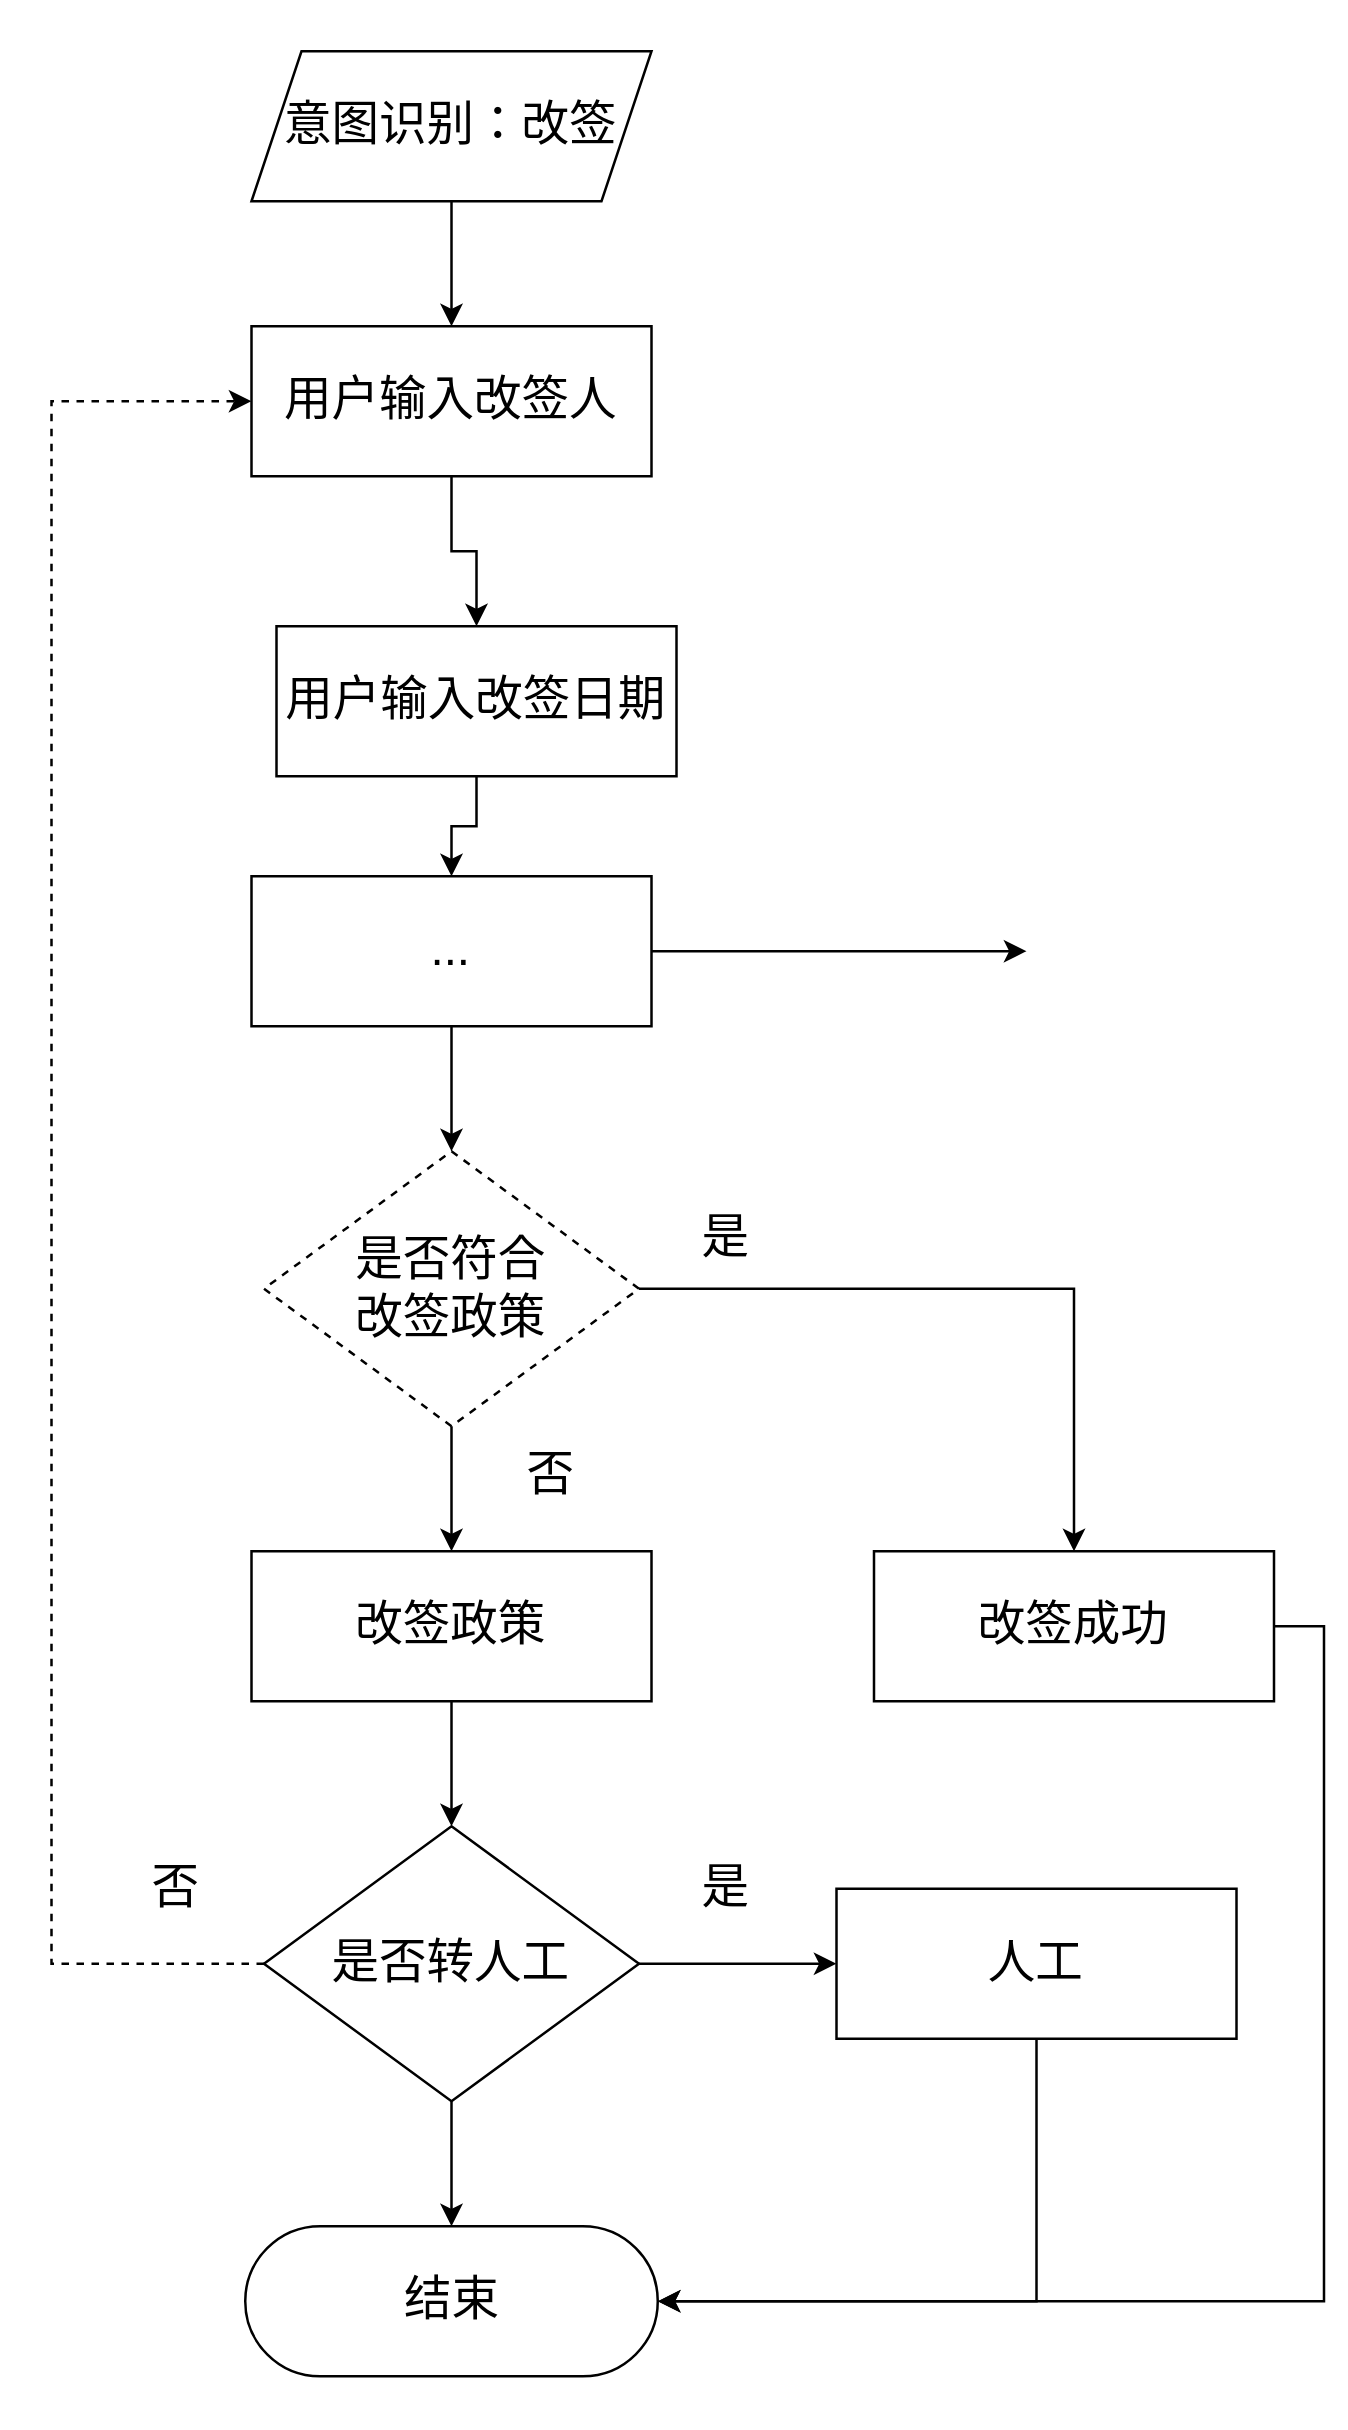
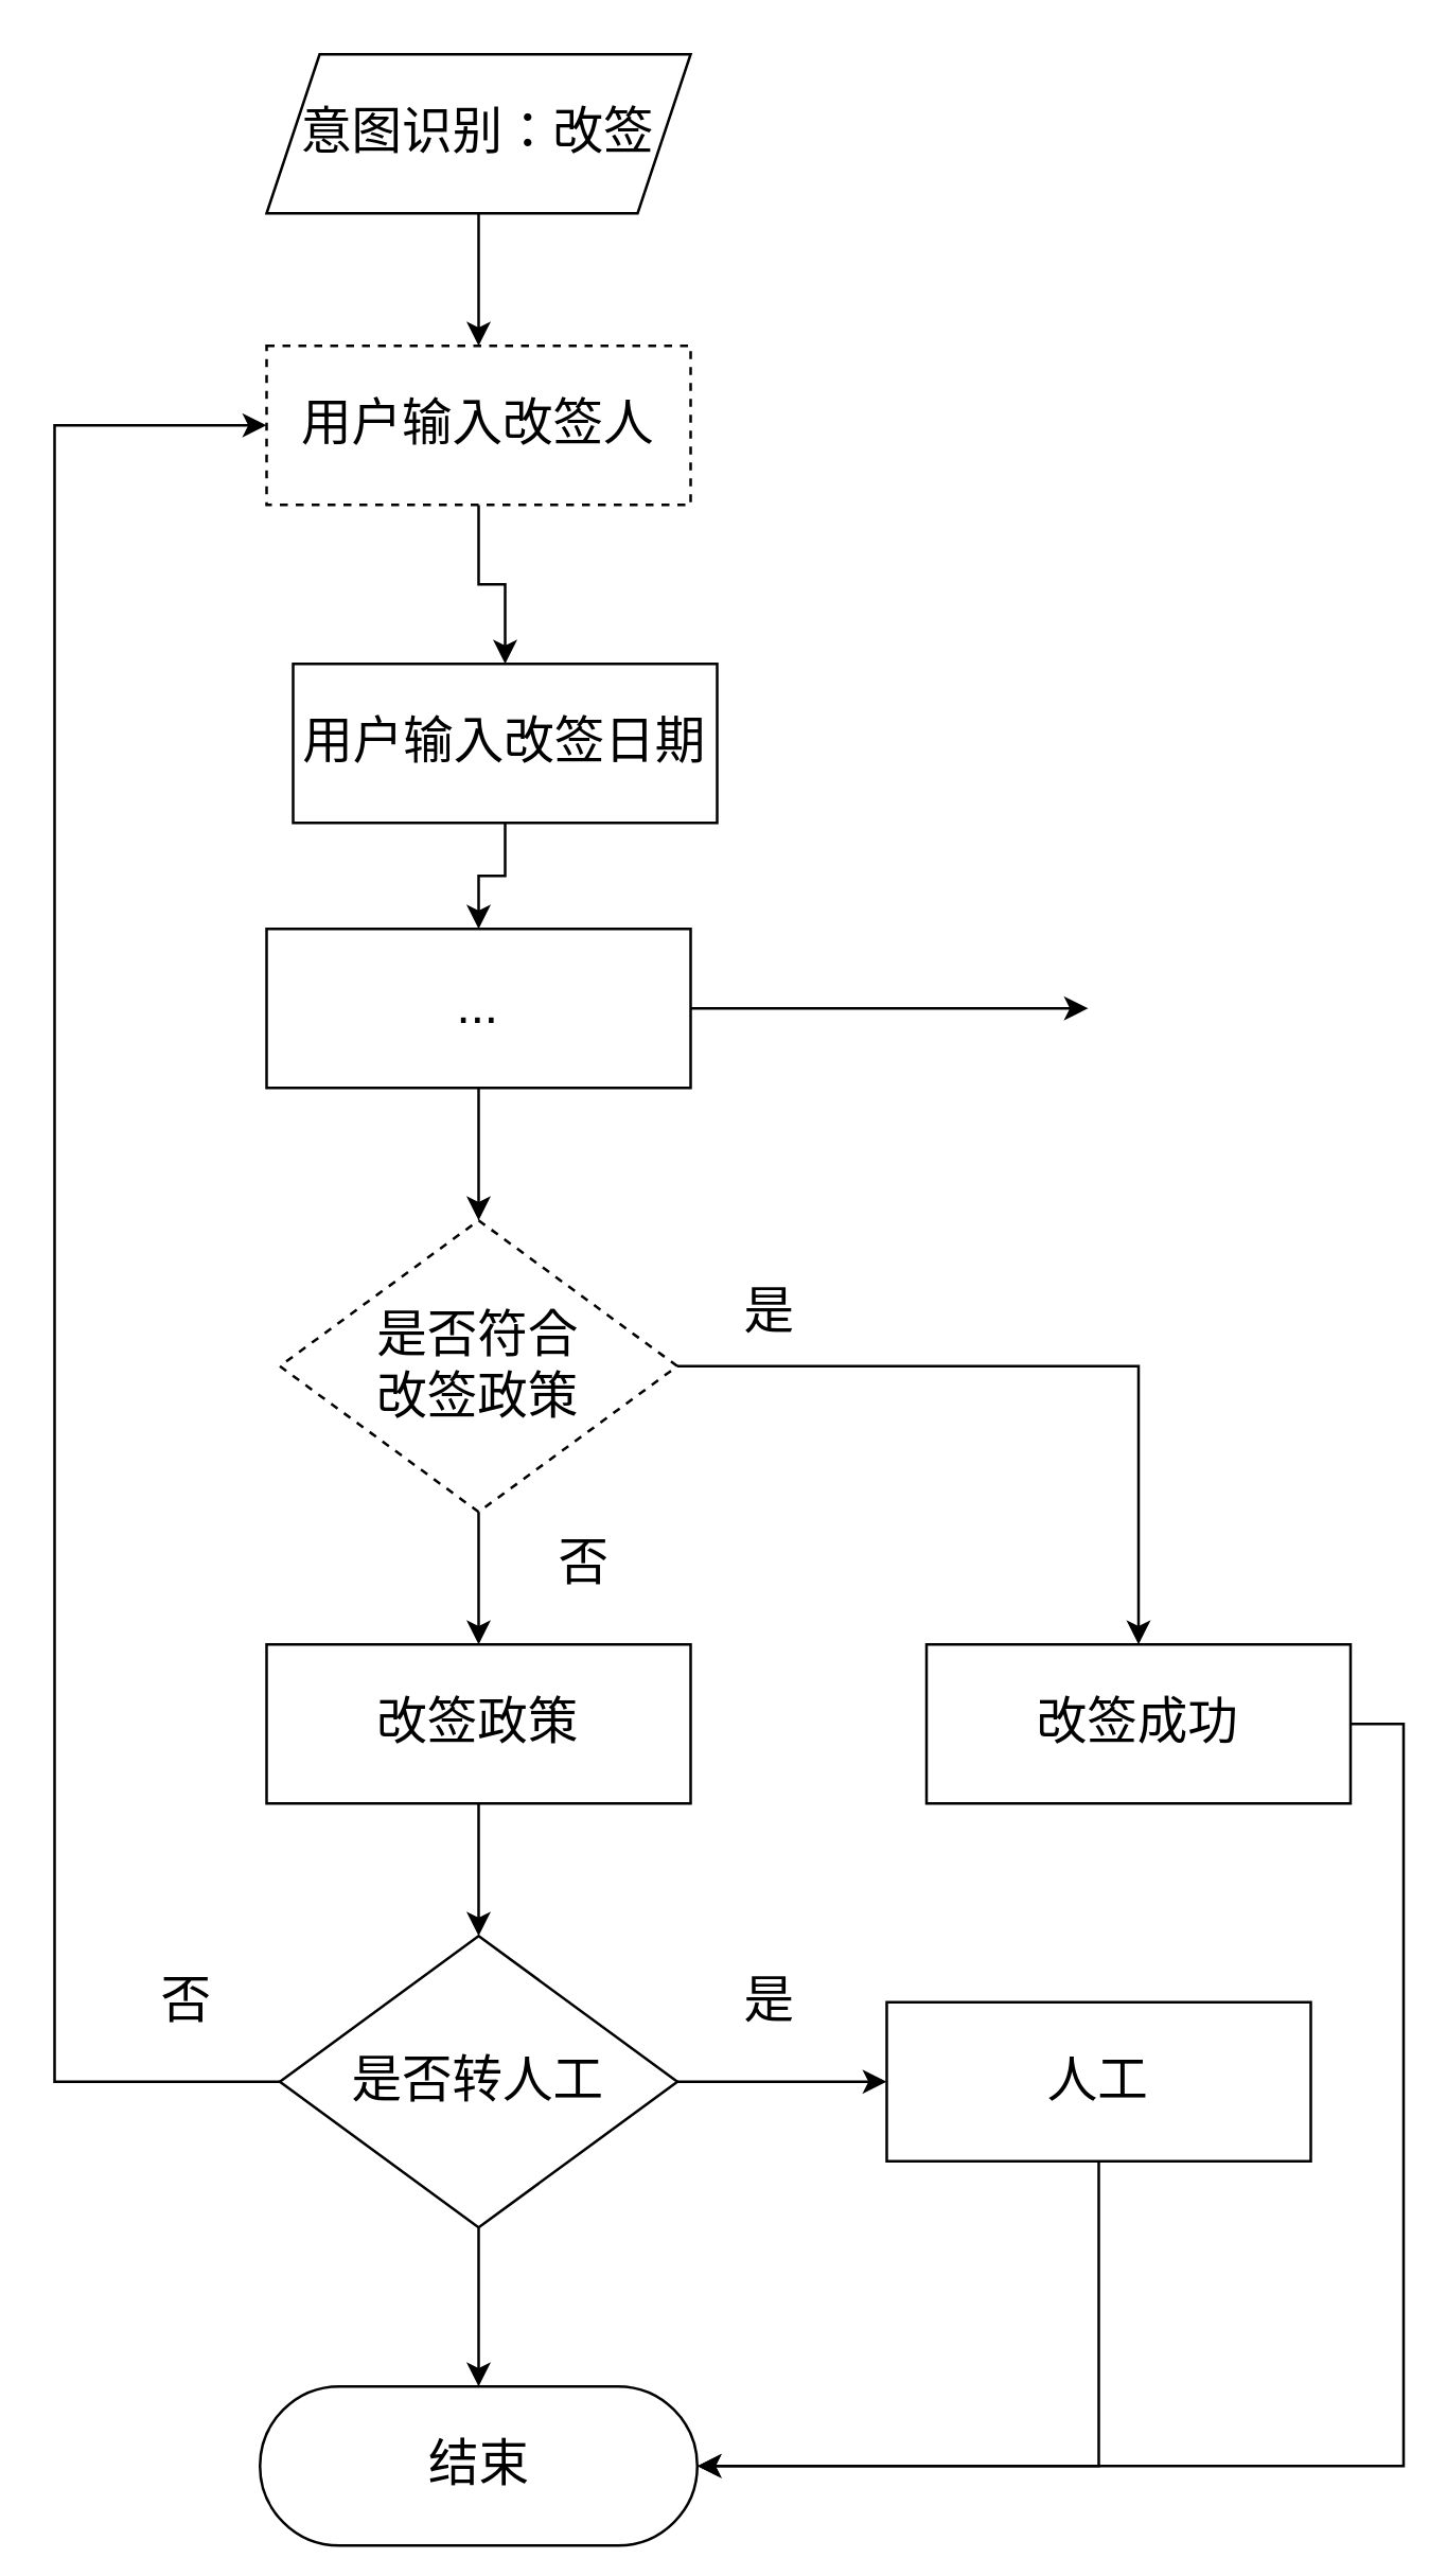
- <mxCell id="5" value="用户输入改签人" style="rounded=0;whiteSpace=wrap;html=1;fontSize=19;" vertex="1" parent="1"><mxGeometry x="100" y="130" width="160" height="60" as="geometry" /></mxCell>
+ <mxCell id="5" value="用户输入改签人" style="rounded=0;whiteSpace=wrap;html=1;fontSize=19;dashed=1;" vertex="1" parent="1"><mxGeometry x="100" y="130" width="160" height="60" as="geometry" /></mxCell>
- <mxCell id="14" style="edgeStyle=orthogonalEdgeStyle;rounded=0;orthogonalLoop=1;jettySize=auto;html=1;entryX=0;entryY=0.5;entryDx=0;entryDy=0;fontSize=19;exitX=0;exitY=0.5;exitDx=0;exitDy=0;dashed=1;" edge="1" parent="1" source="20" target="5"><mxGeometry relative="1" as="geometry"><Array as="points"><mxPoint x="20" y="785" /><mxPoint x="20" y="160" /></Array></mxGeometry></mxCell>
+ <mxCell id="14" style="edgeStyle=orthogonalEdgeStyle;rounded=0;orthogonalLoop=1;jettySize=auto;html=1;entryX=0;entryY=0.5;entryDx=0;entryDy=0;fontSize=19;exitX=0;exitY=0.5;exitDx=0;exitDy=0;" edge="1" parent="1" source="20" target="5"><mxGeometry relative="1" as="geometry"><Array as="points"><mxPoint x="20" y="785" /><mxPoint x="20" y="160" /></Array></mxGeometry></mxCell>
- <mxCell id="17" value="结束" style="rounded=1;whiteSpace=wrap;html=1;fontSize=19;arcSize=50;" vertex="1" parent="1"><mxGeometry x="97.5" y="890" width="165" height="60" as="geometry" /></mxCell>
+ <mxCell id="17" value="结束" style="rounded=1;whiteSpace=wrap;html=1;fontSize=19;arcSize=50;" vertex="1" parent="1"><mxGeometry x="97.5" y="900" width="165" height="60" as="geometry" /></mxCell>
